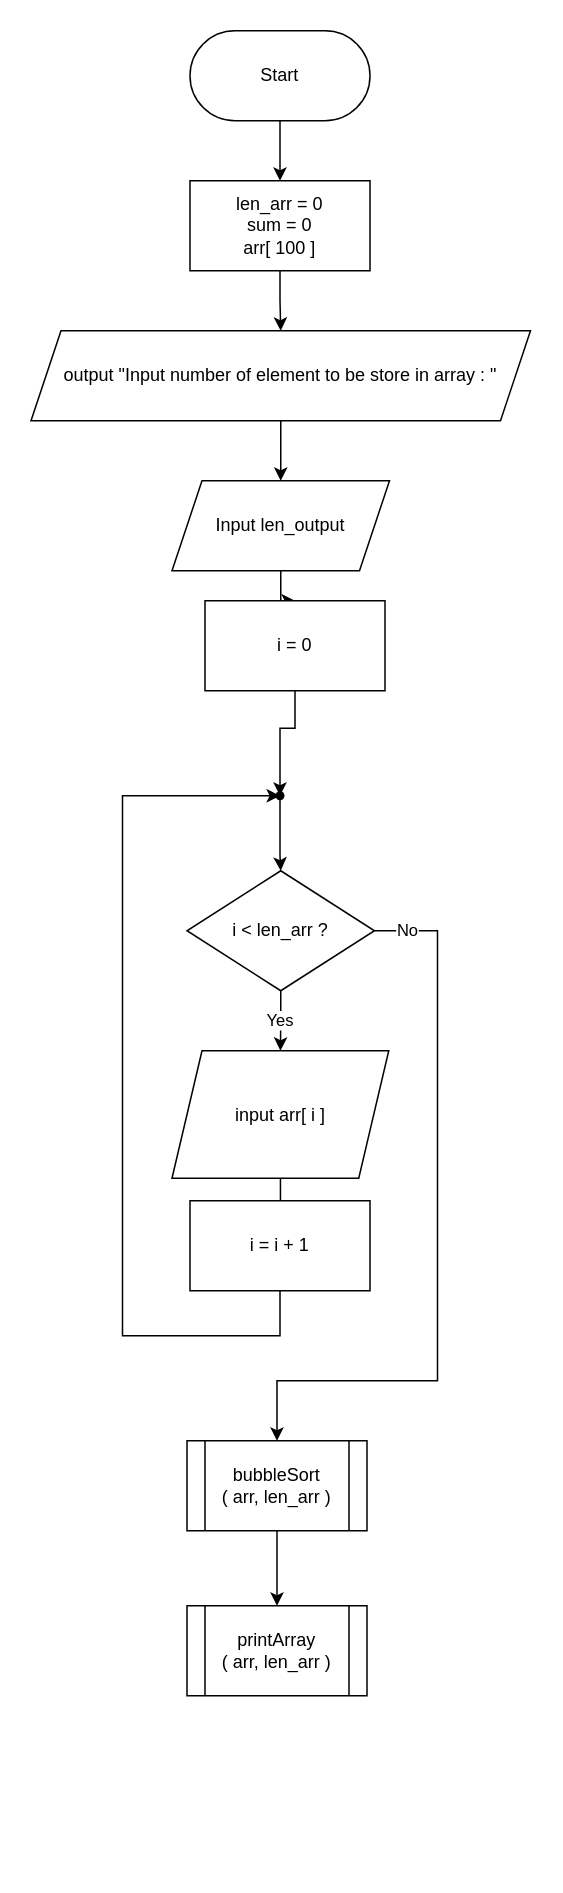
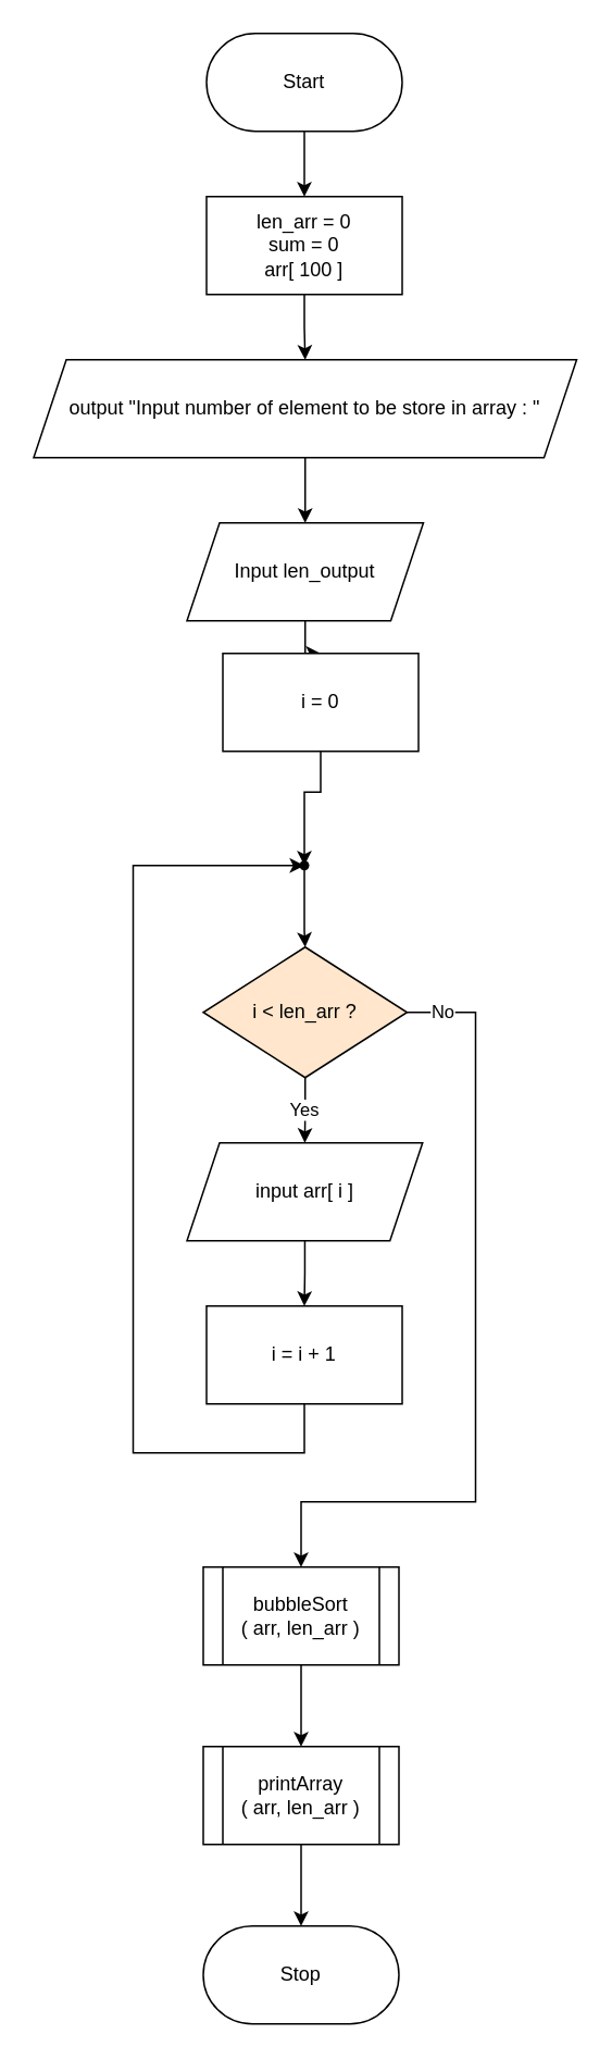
- <mxCell id="14" value="i &amp;lt; len_arr ?" style="rhombus;whiteSpace=wrap;html=1;" vertex="1" parent="1"><mxGeometry x="124" y="580" width="125" height="80" as="geometry" /></mxCell>
+ <mxCell id="14" value="i &amp;lt; len_arr ?" style="rhombus;whiteSpace=wrap;html=1;fillColor=#ffe6cc;" vertex="1" parent="1"><mxGeometry x="124" y="580" width="125" height="80" as="geometry" /></mxCell>
- <mxCell id="18" value="input arr[ i ]" style="shape=parallelogram;perimeter=parallelogramPerimeter;whiteSpace=wrap;html=1;fixedSize=1;" vertex="1" parent="1"><mxGeometry x="114" y="700" width="144.5" height="85" as="geometry" /></mxCell>
+ <mxCell id="18" value="input arr[ i ]" style="shape=parallelogram;perimeter=parallelogramPerimeter;whiteSpace=wrap;html=1;fixedSize=1;" vertex="1" parent="1"><mxGeometry x="114" y="700" width="144.5" height="60" as="geometry" /></mxCell>
+ <mxCell id="23" value="" style="edgeStyle=orthogonalEdgeStyle;rounded=0;orthogonalLoop=1;jettySize=auto;html=1;" edge="1" parent="1" source="24" target="25"><mxGeometry relative="1" as="geometry" /></mxCell>
+ <mxCell id="25" value="Stop" style="rounded=1;whiteSpace=wrap;html=1;arcSize=50;" vertex="1" parent="1"><mxGeometry x="124" y="1180" width="120" height="60" as="geometry" /></mxCell>
